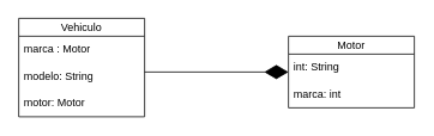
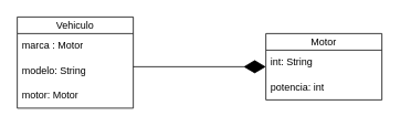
- <mxCell id="8" value="marca: int" style="text;strokeColor=none;fillColor=none;align=left;verticalAlign=middle;spacingLeft=4;spacingRight=4;overflow=hidden;points=[[0,0.5],[1,0.5]];portConstraint=eastwest;rotatable=0;whiteSpace=wrap;html=1;" vertex="1" parent="6"><mxGeometry y="50" width="140" height="30" as="geometry" /></mxCell>
+ <mxCell id="8" value="potencia: int" style="text;strokeColor=none;fillColor=none;align=left;verticalAlign=middle;spacingLeft=4;spacingRight=4;overflow=hidden;points=[[0,0.5],[1,0.5]];portConstraint=eastwest;rotatable=0;whiteSpace=wrap;html=1;" vertex="1" parent="6"><mxGeometry y="50" width="140" height="30" as="geometry" /></mxCell>
